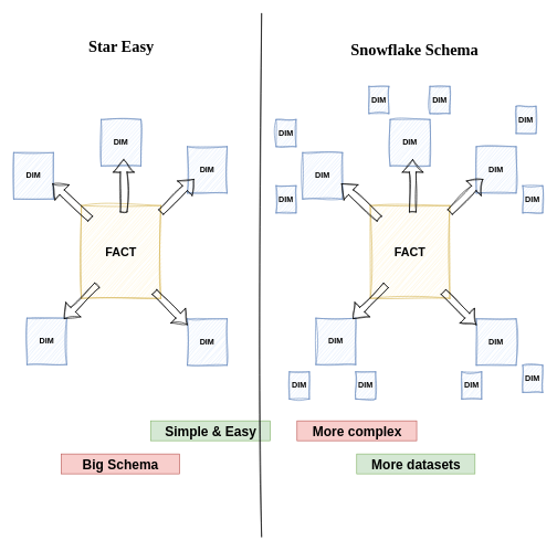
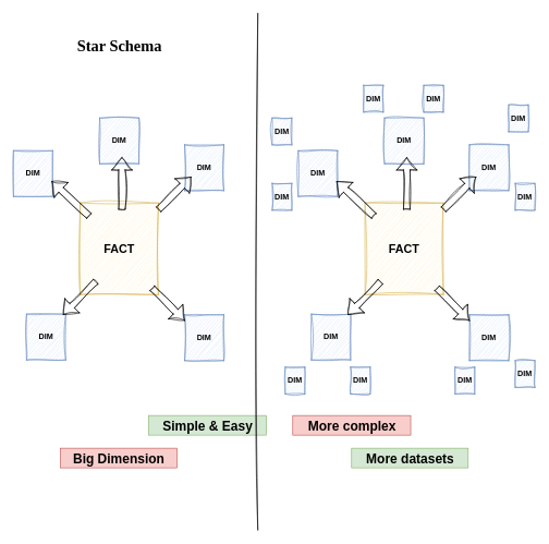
- <mxCell id="34" value="&lt;font face=&quot;Comic Sans MS&quot; style=&quot;font-size: 24px;&quot;&gt;&lt;b style=&quot;&quot;&gt;Star Easy&lt;/b&gt;&lt;/font&gt;" style="text;html=1;align=center;verticalAlign=middle;whiteSpace=wrap;rounded=0;" parent="1" vertex="1"><mxGeometry x="115.5" y="55" width="133" height="30" as="geometry" /></mxCell>
+ <mxCell id="34" value="&lt;font face=&quot;Comic Sans MS&quot; style=&quot;font-size: 24px;&quot;&gt;&lt;b style=&quot;&quot;&gt;Star Schema&lt;/b&gt;&lt;/font&gt;" style="text;html=1;align=center;verticalAlign=middle;whiteSpace=wrap;rounded=0;" parent="1" vertex="1"><mxGeometry x="115.5" y="55" width="133" height="30" as="geometry" /></mxCell>
- <mxCell id="35" value="&lt;font face=&quot;Comic Sans MS&quot; style=&quot;font-size: 24px;&quot;&gt;&lt;b style=&quot;&quot;&gt;Snowflake Schema&lt;/b&gt;&lt;/font&gt;" style="text;html=1;align=center;verticalAlign=middle;whiteSpace=wrap;rounded=0;" parent="1" vertex="1"><mxGeometry x="524" y="60" width="202" height="30" as="geometry" /></mxCell>
- <mxCell id="37" value="&lt;font style=&quot;font-size: 20px;&quot;&gt;&lt;b&gt;Big Schema&lt;/b&gt;&lt;/font&gt;" style="text;html=1;align=center;verticalAlign=middle;whiteSpace=wrap;rounded=0;fillColor=#f8cecc;strokeColor=#b85450;" parent="1" vertex="1"><mxGeometry x="91.75" y="685" width="178.5" height="30" as="geometry" /></mxCell>
+ <mxCell id="37" value="&lt;font style=&quot;font-size: 20px;&quot;&gt;&lt;b&gt;Big Dimension&lt;/b&gt;&lt;/font&gt;" style="text;html=1;align=center;verticalAlign=middle;whiteSpace=wrap;rounded=0;fillColor=#f8cecc;strokeColor=#b85450;" parent="1" vertex="1"><mxGeometry x="91.75" y="685" width="178.5" height="30" as="geometry" /></mxCell>
